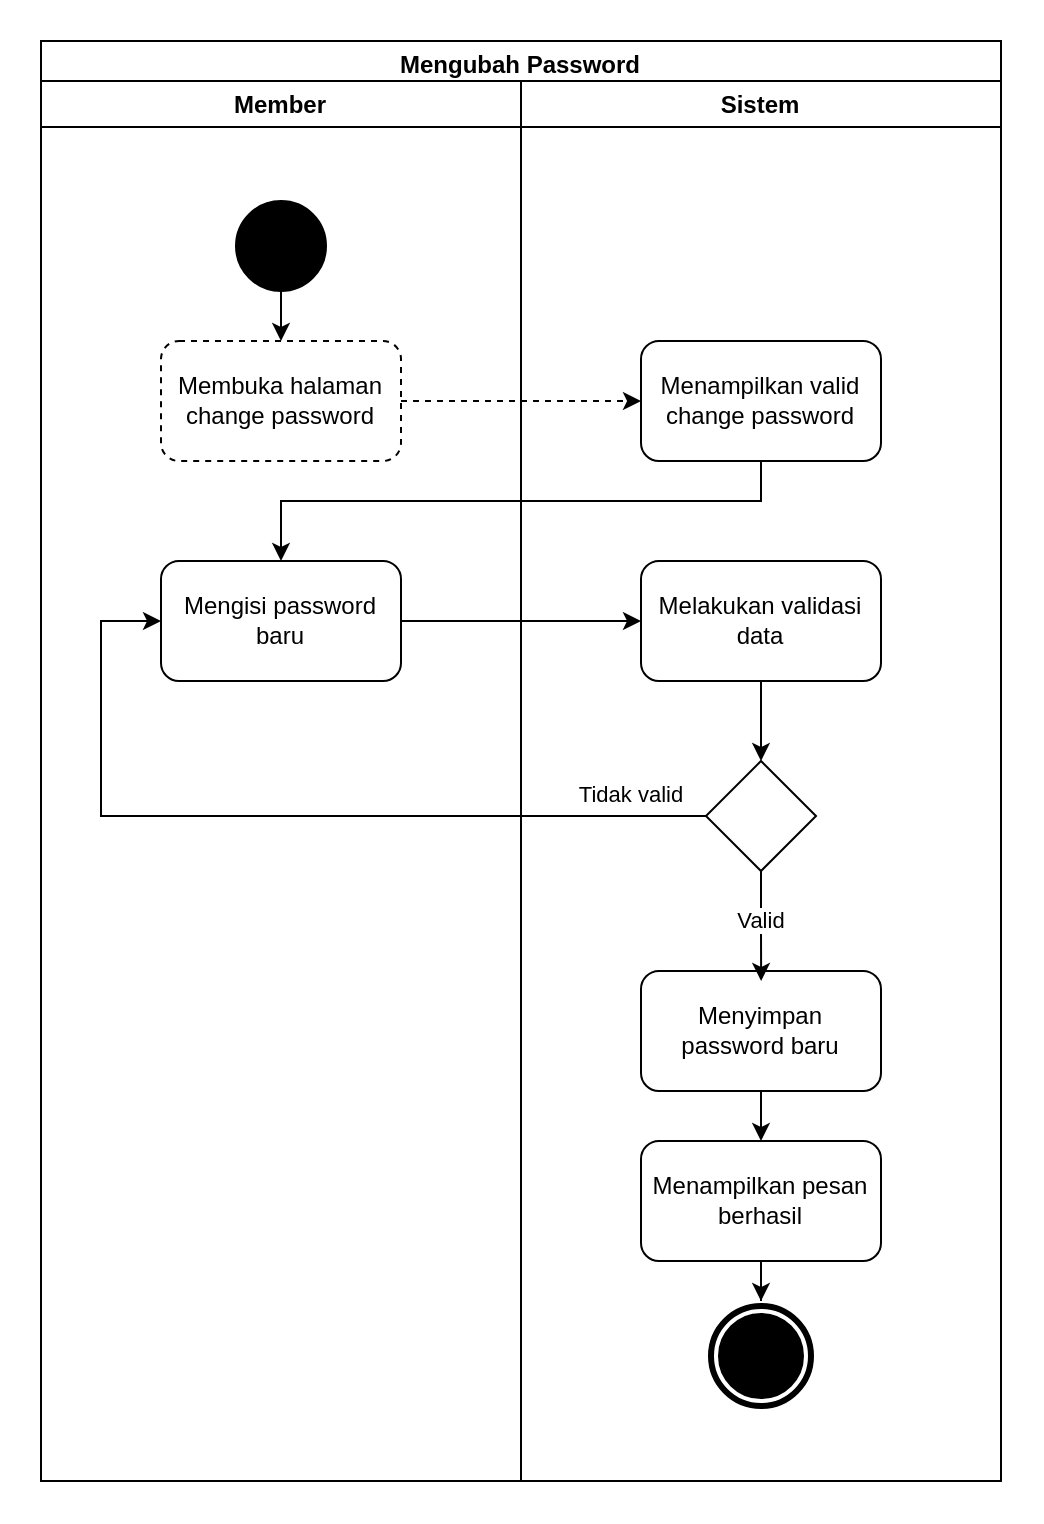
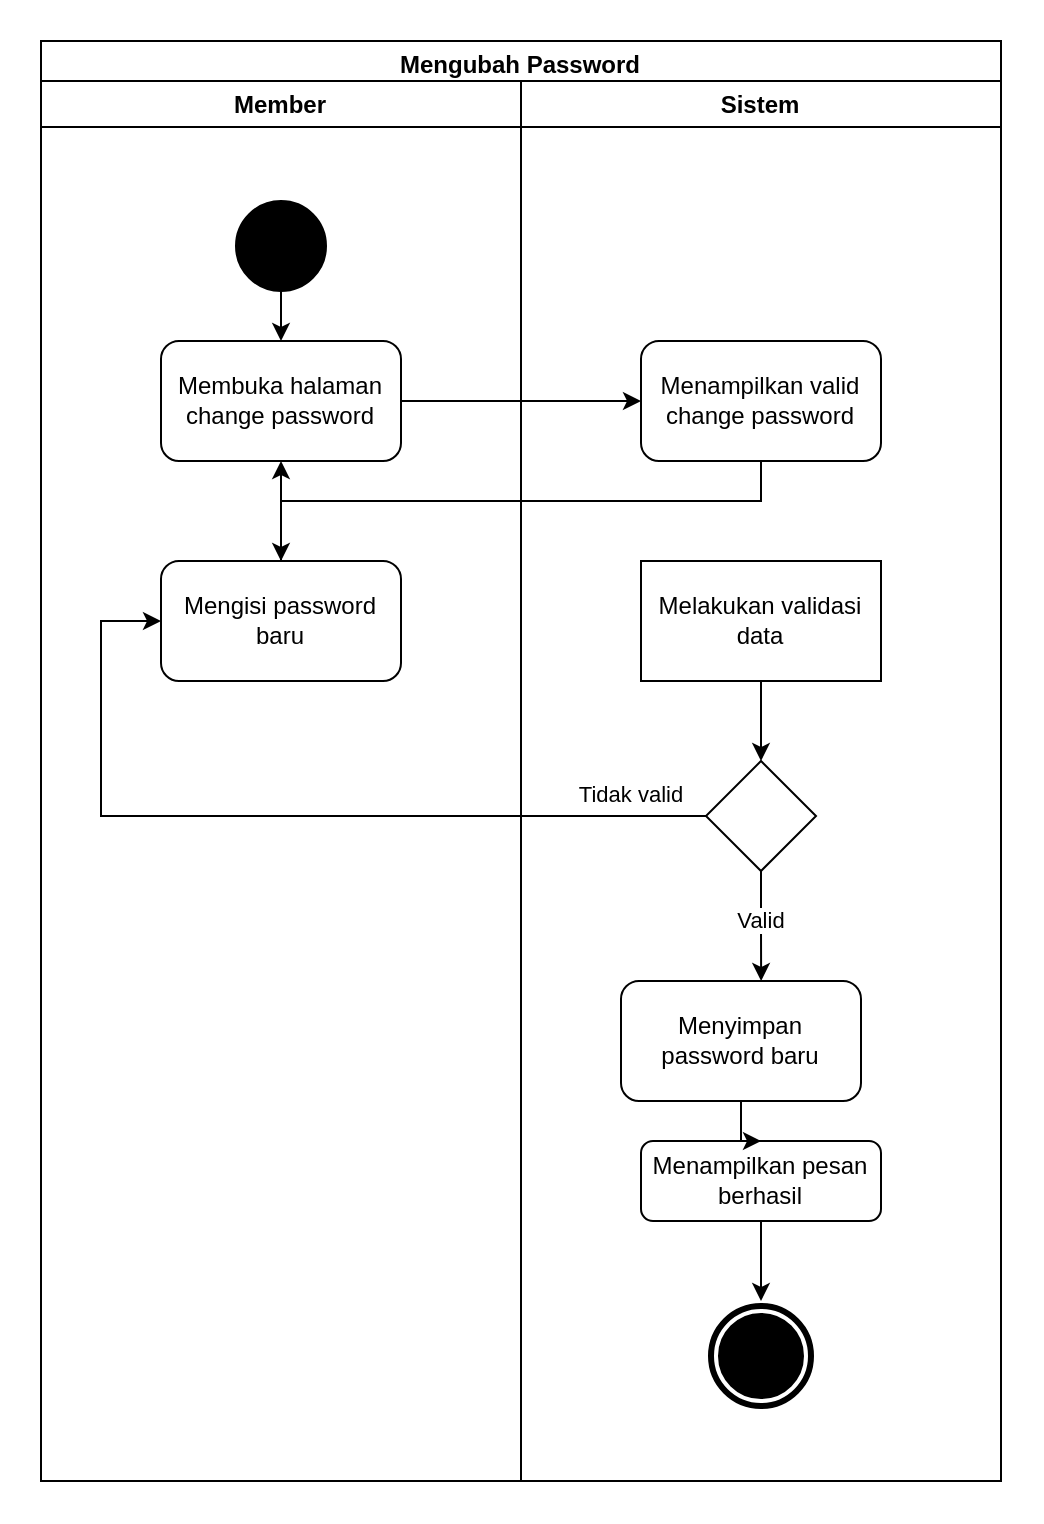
- <mxCell id="6" value="Membuka halaman change password" style="rounded=1;whiteSpace=wrap;html=1;fillColor=none;dashed=1;" parent="3" vertex="1"><mxGeometry x="60" y="130" width="120" height="60" as="geometry" /></mxCell>
+ <mxCell id="6" value="Membuka halaman change password" style="rounded=1;whiteSpace=wrap;html=1;fillColor=none;" parent="3" vertex="1"><mxGeometry x="60" y="130" width="120" height="60" as="geometry" /></mxCell>
- <mxCell id="21" style="edgeStyle=orthogonalEdgeStyle;rounded=0;orthogonalLoop=1;jettySize=auto;html=1;entryX=0;entryY=0.5;entryDx=0;entryDy=0;dashed=1;" parent="2" source="6" target="15" edge="1"><mxGeometry relative="1" as="geometry" /></mxCell>
+ <mxCell id="21" style="edgeStyle=orthogonalEdgeStyle;rounded=0;orthogonalLoop=1;jettySize=auto;html=1;entryX=0;entryY=0.5;entryDx=0;entryDy=0;" parent="2" source="6" target="15" edge="1"><mxGeometry relative="1" as="geometry" /></mxCell>
- <mxCell id="23" style="edgeStyle=orthogonalEdgeStyle;rounded=0;orthogonalLoop=1;jettySize=auto;html=1;" edge="1" parent="2" source="7" target="10"><mxGeometry relative="1" as="geometry" /></mxCell>
+ <mxCell id="23" style="edgeStyle=orthogonalEdgeStyle;rounded=0;orthogonalLoop=1;jettySize=auto;html=1;" edge="1" parent="2" source="7" target="6"><mxGeometry relative="1" as="geometry" /></mxCell>
- <mxCell id="10" value="Melakukan validasi data" style="rounded=1;whiteSpace=wrap;html=1;fillColor=none;" parent="8" vertex="1"><mxGeometry x="60" y="240" width="120" height="60" as="geometry" /></mxCell>
+ <mxCell id="10" value="Melakukan validasi data" style="whiteSpace=wrap;html=1;fillColor=none;rounded=0;" parent="8" vertex="1"><mxGeometry x="60" y="240" width="120" height="60" as="geometry" /></mxCell>
- <mxCell id="14" value="Menyimpan&lt;br&gt;password baru" style="rounded=1;whiteSpace=wrap;html=1;fillColor=none;" parent="8" vertex="1"><mxGeometry x="60" y="445" width="120" height="60" as="geometry" /></mxCell>
+ <mxCell id="14" value="Menyimpan&lt;br&gt;password baru" style="rounded=1;whiteSpace=wrap;html=1;fillColor=none;" parent="8" vertex="1"><mxGeometry x="50" y="450" width="120" height="60" as="geometry" /></mxCell>
- <mxCell id="18" value="Menampilkan pesan berhasil" style="rounded=1;whiteSpace=wrap;html=1;fillColor=none;" parent="8" vertex="1"><mxGeometry x="60" y="530" width="120" height="60" as="geometry" /></mxCell>
+ <mxCell id="18" value="Menampilkan pesan berhasil" style="rounded=1;whiteSpace=wrap;html=1;fillColor=none;" parent="8" vertex="1"><mxGeometry x="60" y="530" width="120" height="40" as="geometry" /></mxCell>
